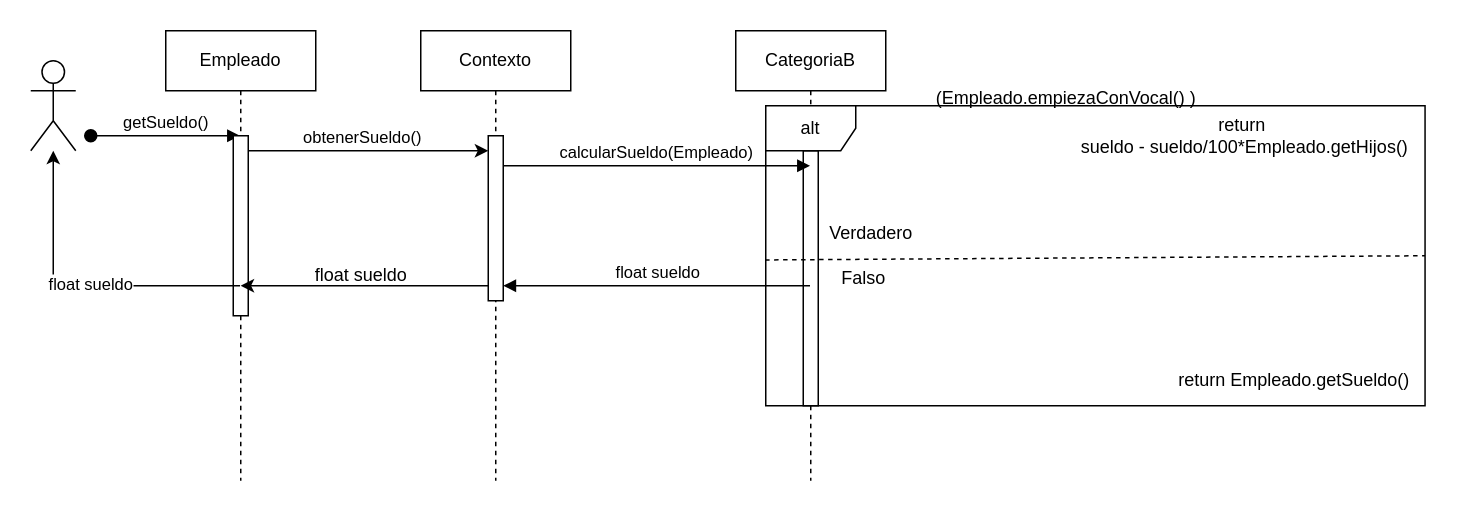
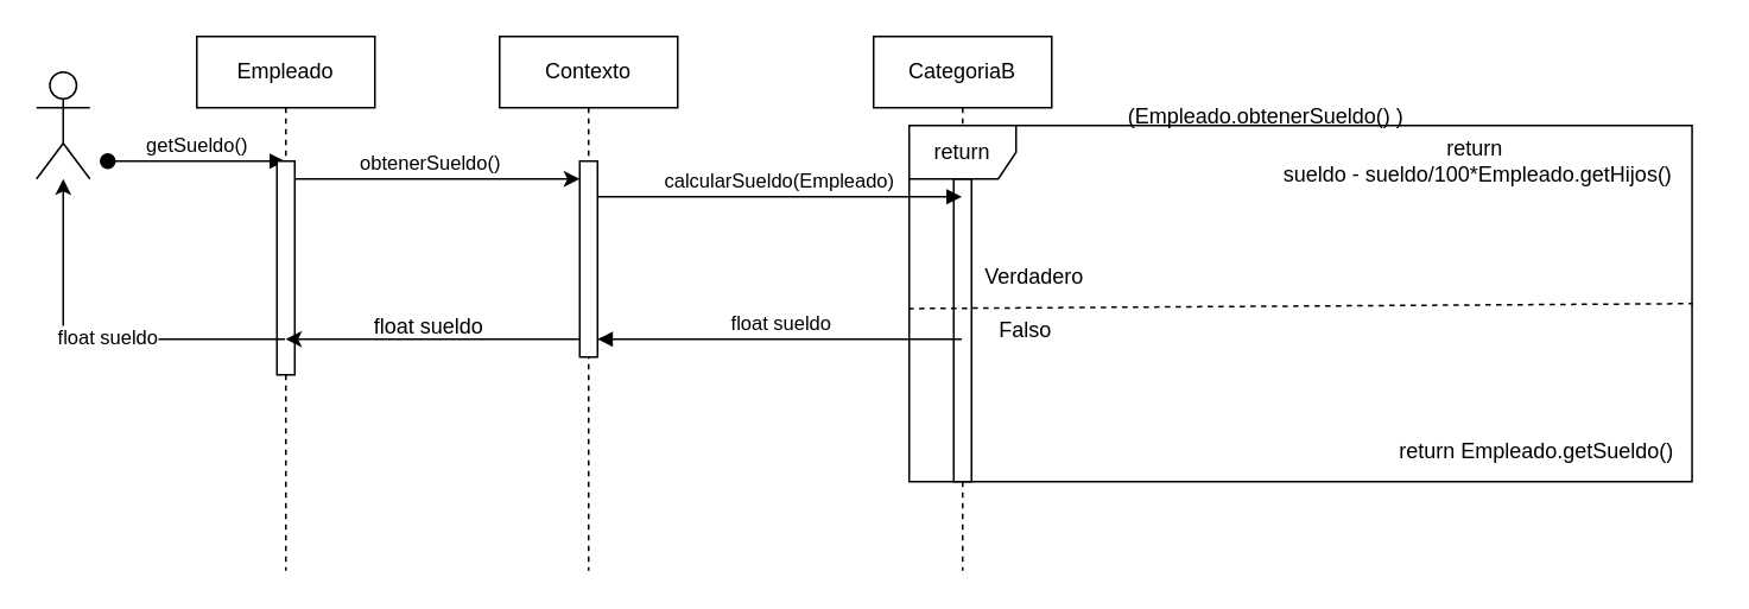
- <mxCell id="27" value="(Empleado.empiezaConVocal() )" style="text;html=1;align=center;verticalAlign=middle;resizable=0;points=[];autosize=1;strokeColor=none;fillColor=none;" vertex="1" parent="1"><mxGeometry x="610" y="50" width="200" height="30" as="geometry" /></mxCell>
+ <mxCell id="27" value="(Empleado.obtenerSueldo() )" style="text;html=1;align=center;verticalAlign=middle;resizable=0;points=[];autosize=1;strokeColor=none;fillColor=none;" vertex="1" parent="1"><mxGeometry x="610" y="50" width="200" height="30" as="geometry" /></mxCell>
- <mxCell id="15" value="alt" style="shape=umlFrame;whiteSpace=wrap;html=1;pointerEvents=0;" parent="14" vertex="1"><mxGeometry width="439.535" height="200" as="geometry" /></mxCell>
+ <mxCell id="15" value="return" style="shape=umlFrame;whiteSpace=wrap;html=1;pointerEvents=0;" parent="14" vertex="1"><mxGeometry width="439.535" height="200" as="geometry" /></mxCell>
